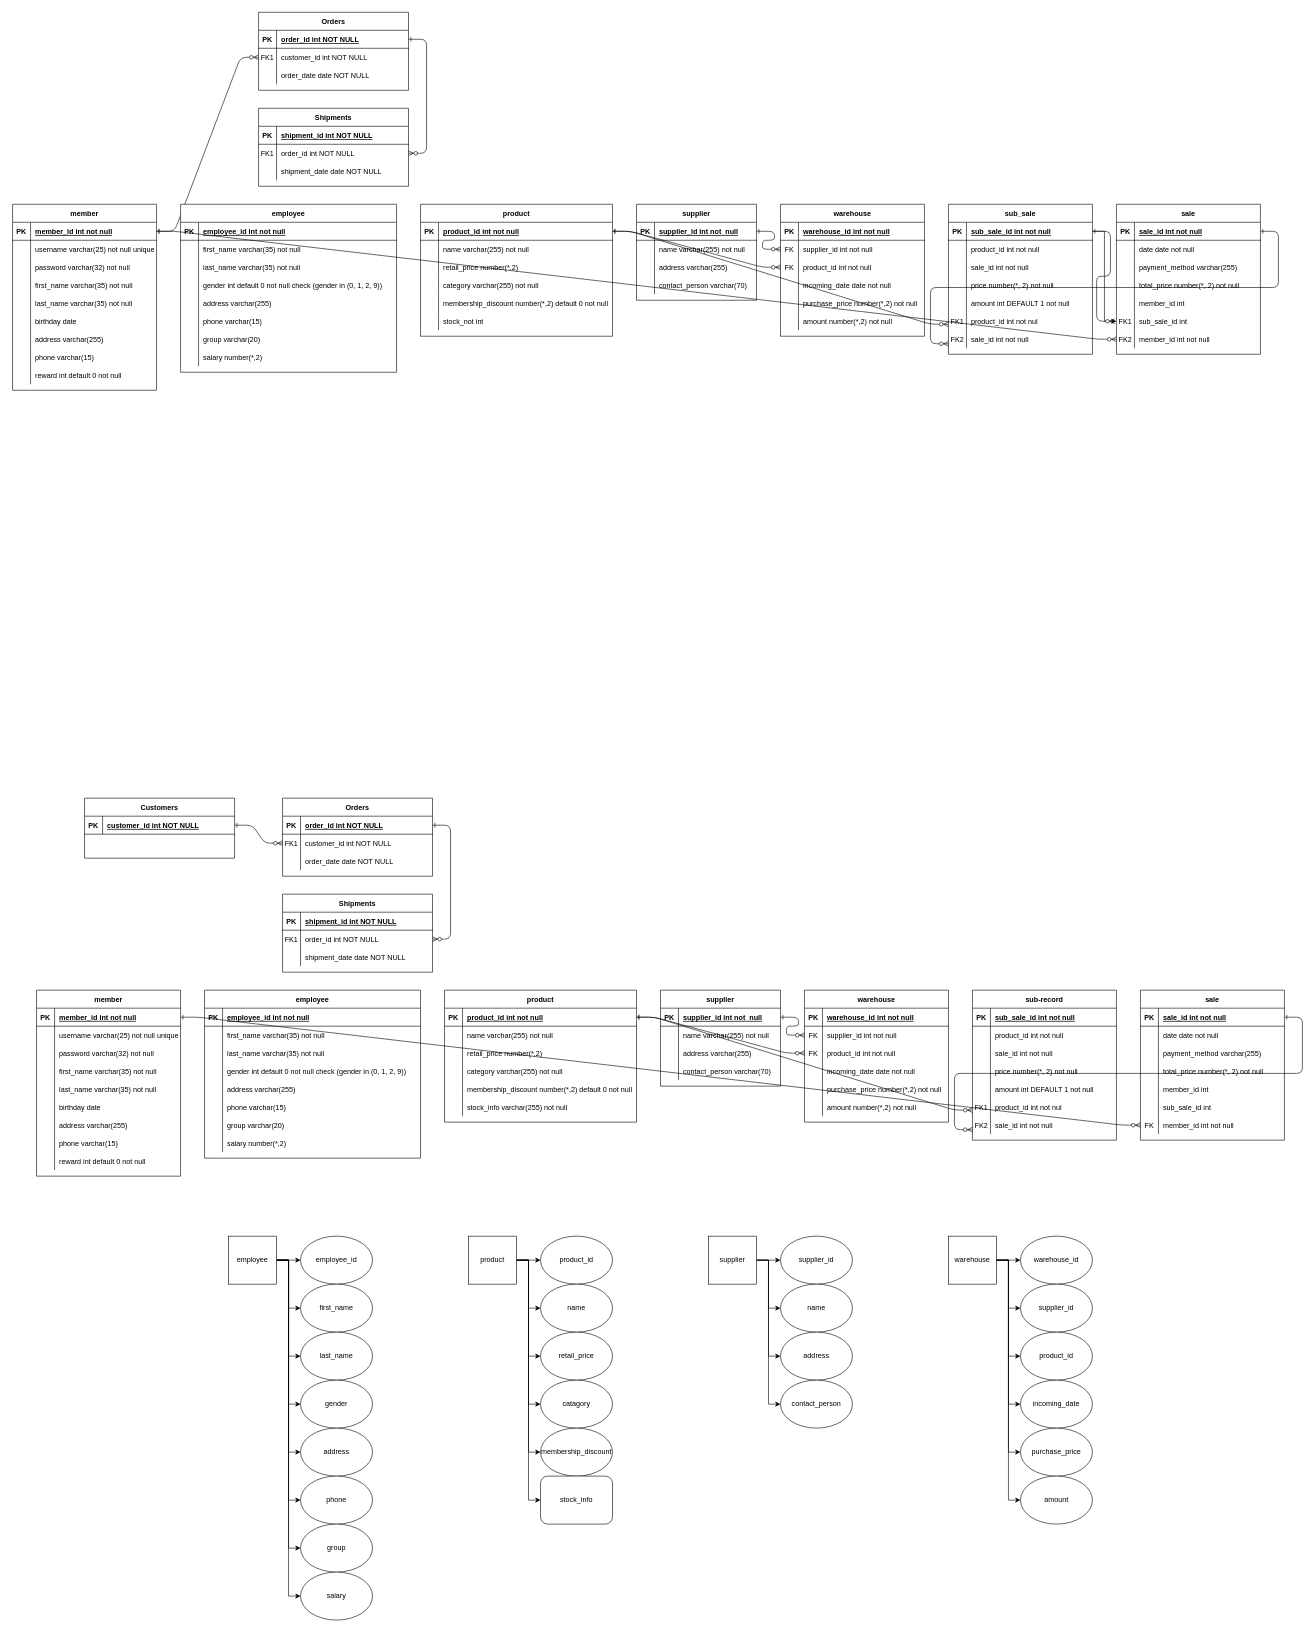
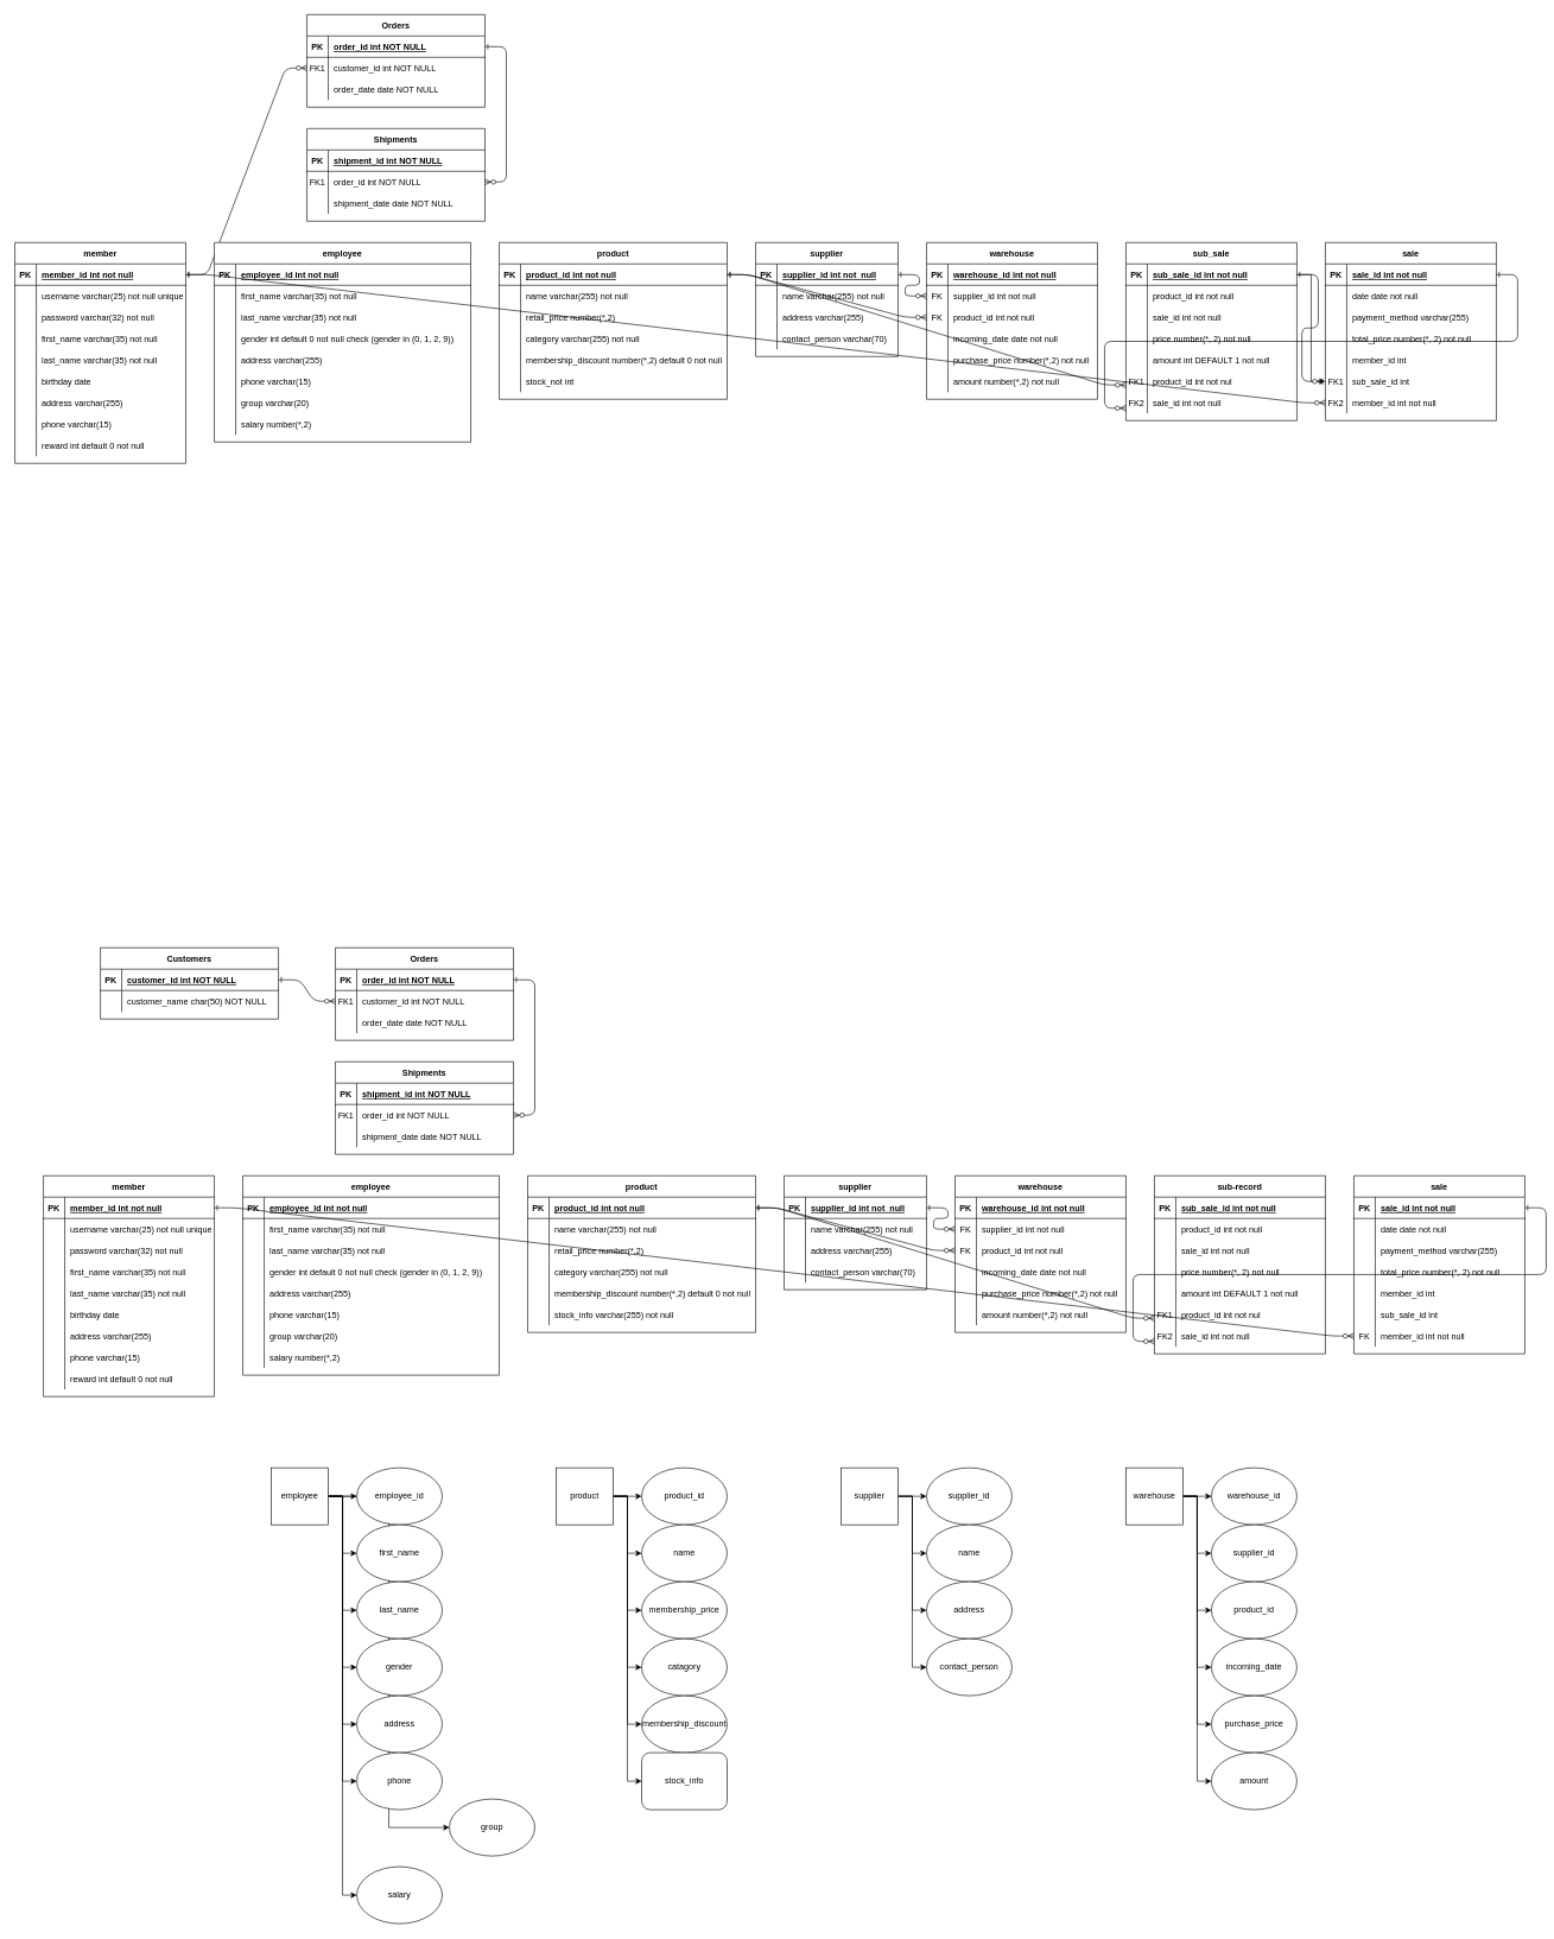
+ <mxCell id="257" value="customer_name char(50) NOT NULL" style="shape=partialRectangle;overflow=hidden;connectable=0;fillColor=none;top=0;left=0;bottom=0;right=0;align=left;spacingLeft=6;" parent="255" vertex="1"><mxGeometry x="30" width="220" height="30" as="geometry" /></mxCell>
- <mxCell id="50" value="retail_price" style="ellipse;whiteSpace=wrap;html=1;" parent="1" vertex="1"><mxGeometry x="900" y="2220" width="120" height="80" as="geometry" /></mxCell>
+ <mxCell id="50" value="membership_price" style="ellipse;whiteSpace=wrap;html=1;" parent="1" vertex="1"><mxGeometry x="900" y="2220" width="120" height="80" as="geometry" /></mxCell>
- <mxCell id="39" value="group" style="ellipse;whiteSpace=wrap;html=1;" parent="1" vertex="1"><mxGeometry x="500" y="2540" width="120" height="80" as="geometry" /></mxCell>
+ <mxCell id="39" value="group" style="ellipse;whiteSpace=wrap;html=1;" parent="1" vertex="1"><mxGeometry x="630" y="2525" width="120" height="80" as="geometry" /></mxCell>
